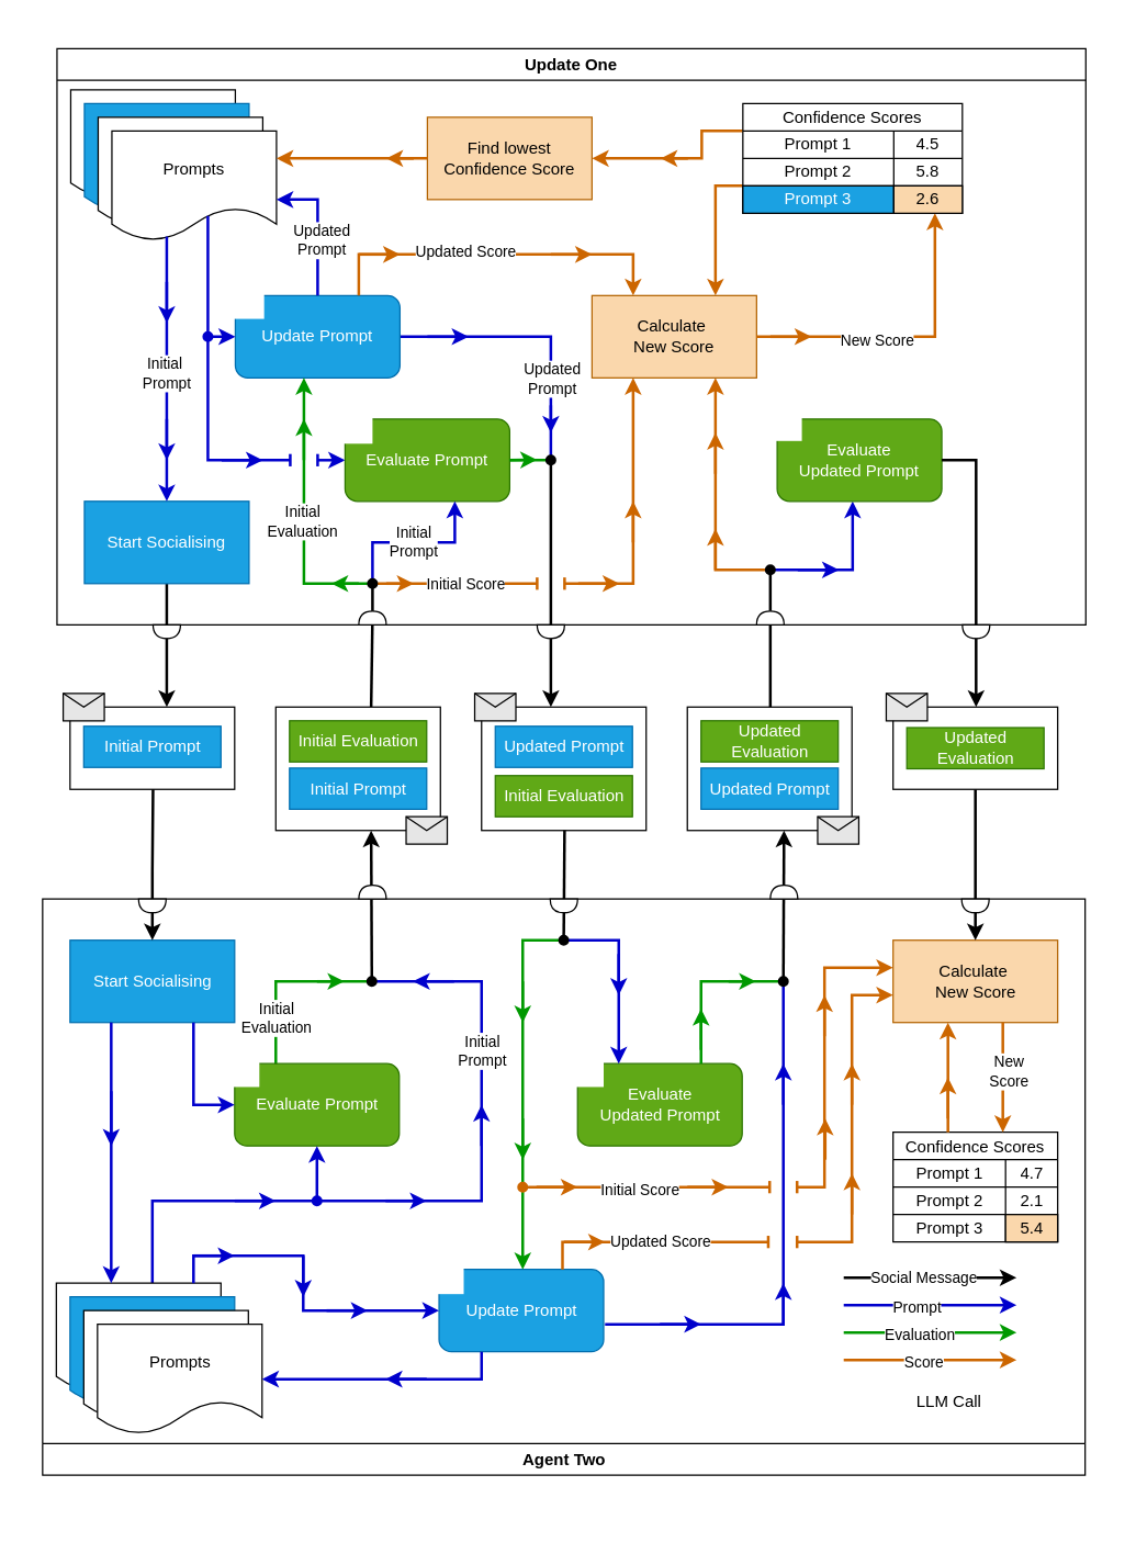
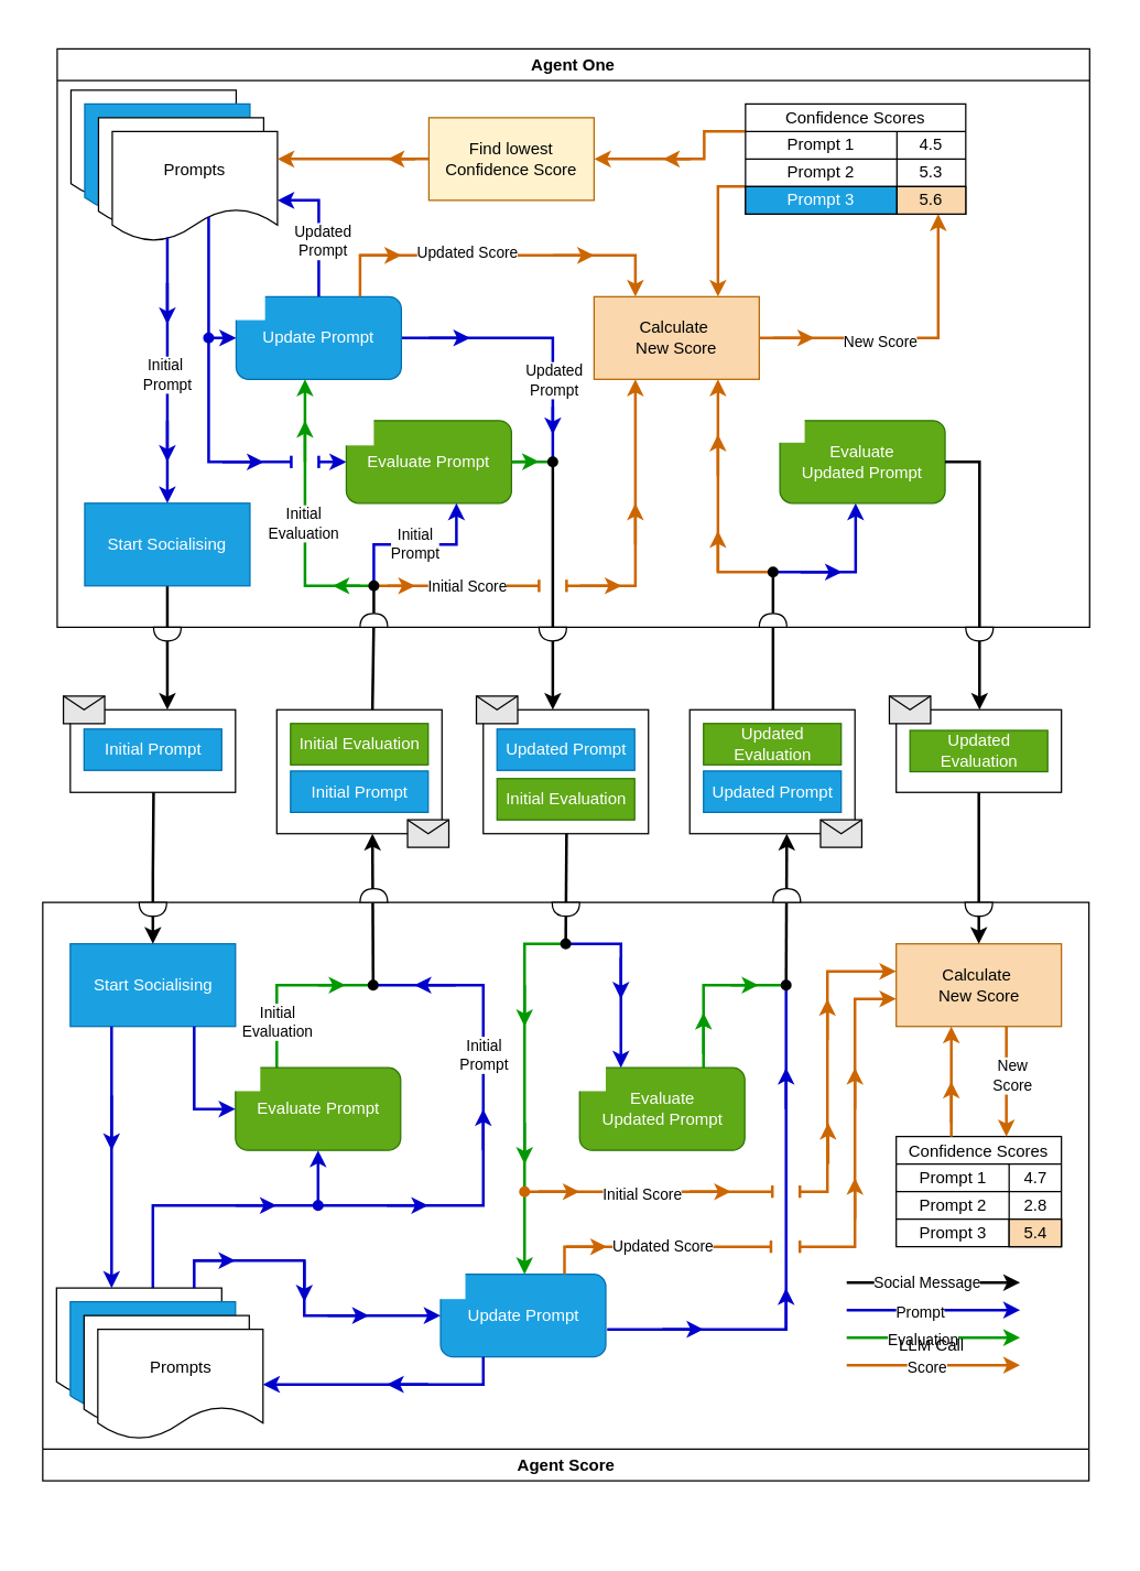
- <mxCell id="80" value="Update One" style="swimlane;whiteSpace=wrap;html=1;container=0;" vertex="1" parent="1"><mxGeometry x="41" y="35" width="750" height="420" as="geometry" /></mxCell>
+ <mxCell id="80" value="Agent One" style="swimlane;whiteSpace=wrap;html=1;container=0;" vertex="1" parent="1"><mxGeometry x="41" y="35" width="750" height="420" as="geometry" /></mxCell>
- <mxCell id="122" value="Find lowest Confidence Score" style="rounded=0;whiteSpace=wrap;html=1;fillColor=#fad7ac;strokeColor=#b46504;" vertex="1" parent="1"><mxGeometry x="311" y="85" width="120" height="60" as="geometry" /></mxCell>
+ <mxCell id="122" value="Find lowest Confidence Score" style="rounded=0;whiteSpace=wrap;html=1;fillColor=#fff2cc;strokeColor=#b46504;" vertex="1" parent="1"><mxGeometry x="311" y="85" width="120" height="60" as="geometry" /></mxCell>
- <mxCell id="109" value="5.8" style="shape=partialRectangle;html=1;whiteSpace=wrap;connectable=0;strokeColor=inherit;overflow=hidden;fillColor=none;top=0;left=0;bottom=0;right=0;pointerEvents=1;fontSize=12;" vertex="1" parent="107"><mxGeometry x="110" width="50" height="20" as="geometry"><mxRectangle width="50" height="20" as="alternateBounds" /></mxGeometry></mxCell>
+ <mxCell id="109" value="5.3" style="shape=partialRectangle;html=1;whiteSpace=wrap;connectable=0;strokeColor=inherit;overflow=hidden;fillColor=none;top=0;left=0;bottom=0;right=0;pointerEvents=1;fontSize=12;" vertex="1" parent="107"><mxGeometry x="110" width="50" height="20" as="geometry"><mxRectangle width="50" height="20" as="alternateBounds" /></mxGeometry></mxCell>
- <mxCell id="112" value="2.6" style="shape=partialRectangle;html=1;whiteSpace=wrap;connectable=0;strokeColor=#b46504;overflow=hidden;fillColor=#fad7ac;top=0;left=0;bottom=0;right=0;pointerEvents=1;fontSize=12;" vertex="1" parent="110"><mxGeometry x="110" width="50" height="20" as="geometry"><mxRectangle width="50" height="20" as="alternateBounds" /></mxGeometry></mxCell>
+ <mxCell id="112" value="5.6" style="shape=partialRectangle;html=1;whiteSpace=wrap;connectable=0;strokeColor=#b46504;overflow=hidden;fillColor=#fad7ac;top=0;left=0;bottom=0;right=0;pointerEvents=1;fontSize=12;" vertex="1" parent="110"><mxGeometry x="110" width="50" height="20" as="geometry"><mxRectangle width="50" height="20" as="alternateBounds" /></mxGeometry></mxCell>
- <mxCell id="29" value="2.1" style="shape=partialRectangle;html=1;whiteSpace=wrap;connectable=0;strokeColor=inherit;overflow=hidden;fillColor=none;top=0;left=0;bottom=0;right=0;pointerEvents=1;fontSize=12;" vertex="1" parent="27"><mxGeometry x="82" width="38" height="20" as="geometry"><mxRectangle width="38" height="20" as="alternateBounds" /></mxGeometry></mxCell>
+ <mxCell id="29" value="2.8" style="shape=partialRectangle;html=1;whiteSpace=wrap;connectable=0;strokeColor=inherit;overflow=hidden;fillColor=none;top=0;left=0;bottom=0;right=0;pointerEvents=1;fontSize=12;" vertex="1" parent="27"><mxGeometry x="82" width="38" height="20" as="geometry"><mxRectangle width="38" height="20" as="alternateBounds" /></mxGeometry></mxCell>
- <mxCell id="57" value="LLM Call" style="text;html=1;align=center;verticalAlign=middle;resizable=0;points=[];autosize=1;strokeColor=none;fillColor=none;" vertex="1" parent="8"><mxGeometry x="625" y="352" width="70" height="30" as="geometry" /></mxCell>
+ <mxCell id="57" value="LLM Call" style="text;html=1;align=center;verticalAlign=middle;resizable=0;points=[];autosize=1;strokeColor=none;fillColor=none;" vertex="1" parent="8"><mxGeometry x="610" y="307" width="70" height="30" as="geometry" /></mxCell>
- <mxCell id="8" value="Agent Two" style="swimlane;whiteSpace=wrap;html=1;container=0;flipV=1;" vertex="1" parent="1"><mxGeometry x="30.5" y="655" width="760" height="420" as="geometry" /></mxCell>
+ <mxCell id="8" value="Agent Score" style="swimlane;whiteSpace=wrap;html=1;container=0;flipV=1;" vertex="1" parent="1"><mxGeometry x="30.5" y="655" width="760" height="420" as="geometry" /></mxCell>
